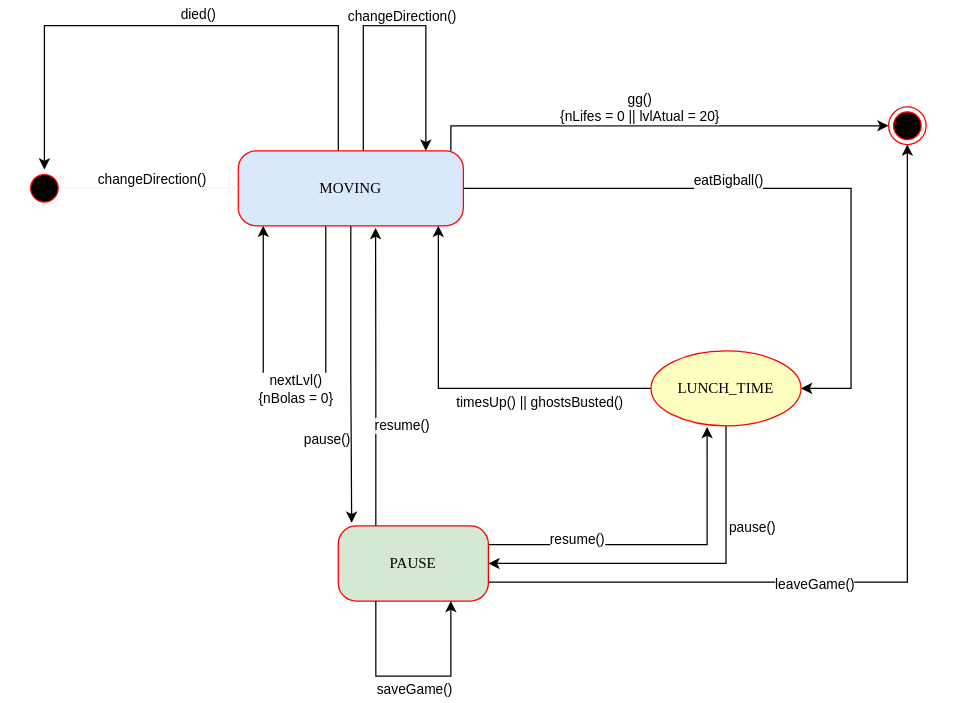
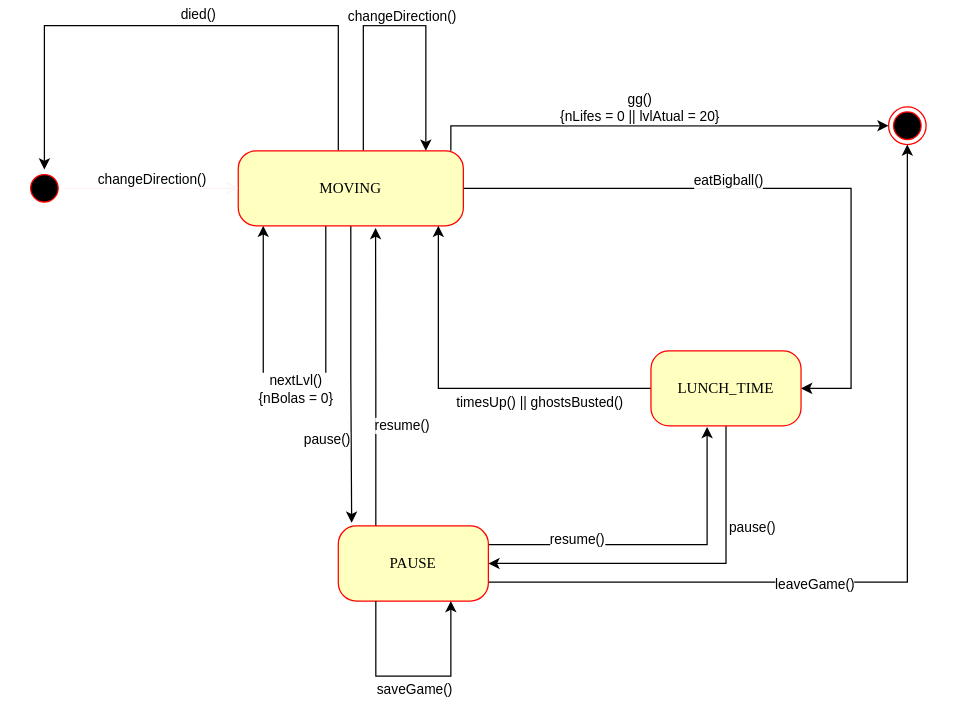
- <mxCell id="14" value="MOVING" style="rounded=1;whiteSpace=wrap;html=1;arcSize=24;fillColor=#dae8fc;strokeColor=#ff0000;shadow=0;comic=0;labelBackgroundColor=none;fontFamily=Verdana;fontSize=12;fontColor=#000000;align=center;" parent="1" vertex="1"><mxGeometry x="190" y="120" width="180" height="60" as="geometry" /></mxCell>
+ <mxCell id="14" value="MOVING" style="rounded=1;whiteSpace=wrap;html=1;arcSize=24;fillColor=#ffffc0;strokeColor=#ff0000;shadow=0;comic=0;labelBackgroundColor=none;fontFamily=Verdana;fontSize=12;fontColor=#000000;align=center;" parent="1" vertex="1"><mxGeometry x="190" y="120" width="180" height="60" as="geometry" /></mxCell>
- <mxCell id="19" value="LUNCH_TIME" style="ellipse;whiteSpace=wrap;html=1;arcSize=24;fillColor=#ffffc0;strokeColor=#ff0000;shadow=0;comic=0;labelBackgroundColor=none;fontFamily=Verdana;fontSize=12;fontColor=#000000;align=center;" parent="1" vertex="1"><mxGeometry x="520" y="280" width="120" height="60" as="geometry" /></mxCell>
+ <mxCell id="19" value="LUNCH_TIME" style="rounded=1;whiteSpace=wrap;html=1;arcSize=24;fillColor=#ffffc0;strokeColor=#ff0000;shadow=0;comic=0;labelBackgroundColor=none;fontFamily=Verdana;fontSize=12;fontColor=#000000;align=center;" parent="1" vertex="1"><mxGeometry x="520" y="280" width="120" height="60" as="geometry" /></mxCell>
- <mxCell id="29" value="PAUSE" style="rounded=1;whiteSpace=wrap;html=1;arcSize=24;fillColor=#d5e8d4;strokeColor=#ff0000;shadow=0;comic=0;labelBackgroundColor=none;fontFamily=Verdana;fontSize=12;fontColor=#000000;align=center;" vertex="1" parent="1"><mxGeometry x="270" y="420" width="120" height="60" as="geometry" /></mxCell>
+ <mxCell id="29" value="PAUSE" style="rounded=1;whiteSpace=wrap;html=1;arcSize=24;fillColor=#ffffc0;strokeColor=#ff0000;shadow=0;comic=0;labelBackgroundColor=none;fontFamily=Verdana;fontSize=12;fontColor=#000000;align=center;" vertex="1" parent="1"><mxGeometry x="270" y="420" width="120" height="60" as="geometry" /></mxCell>
